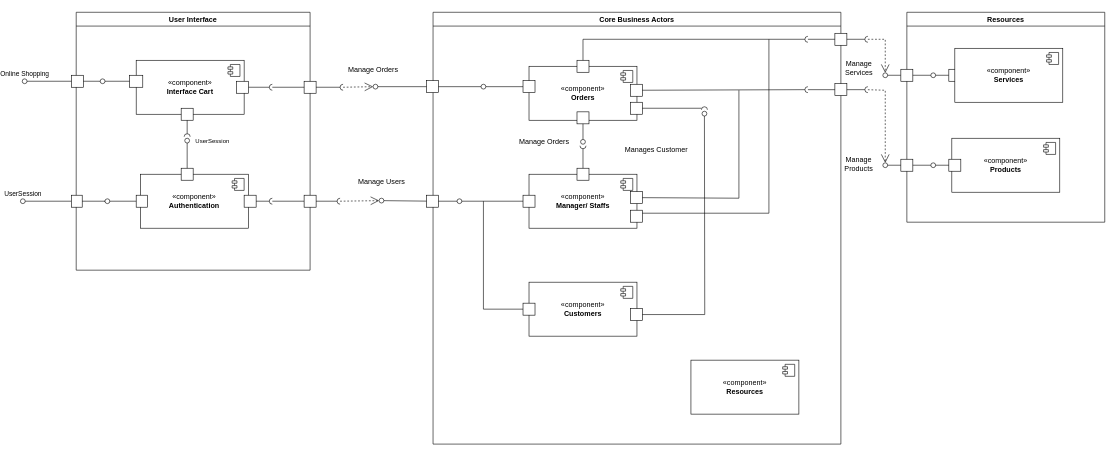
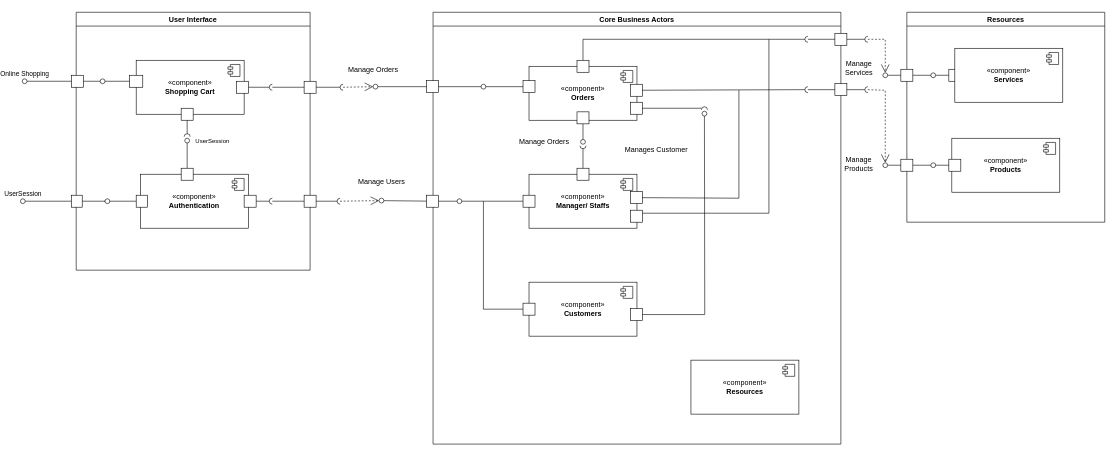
- <mxCell id="3" value="«component»&lt;br&gt;&lt;b&gt;Interface Cart&lt;/b&gt;" style="html=1;dropTarget=0;whiteSpace=wrap;" vertex="1" parent="2"><mxGeometry x="100.0" y="80" width="180" height="90" as="geometry" /></mxCell>
+ <mxCell id="3" value="«component»&lt;br&gt;&lt;b&gt;Shopping Cart&lt;/b&gt;" style="html=1;dropTarget=0;whiteSpace=wrap;" vertex="1" parent="2"><mxGeometry x="100.0" y="80" width="180" height="90" as="geometry" /></mxCell>
